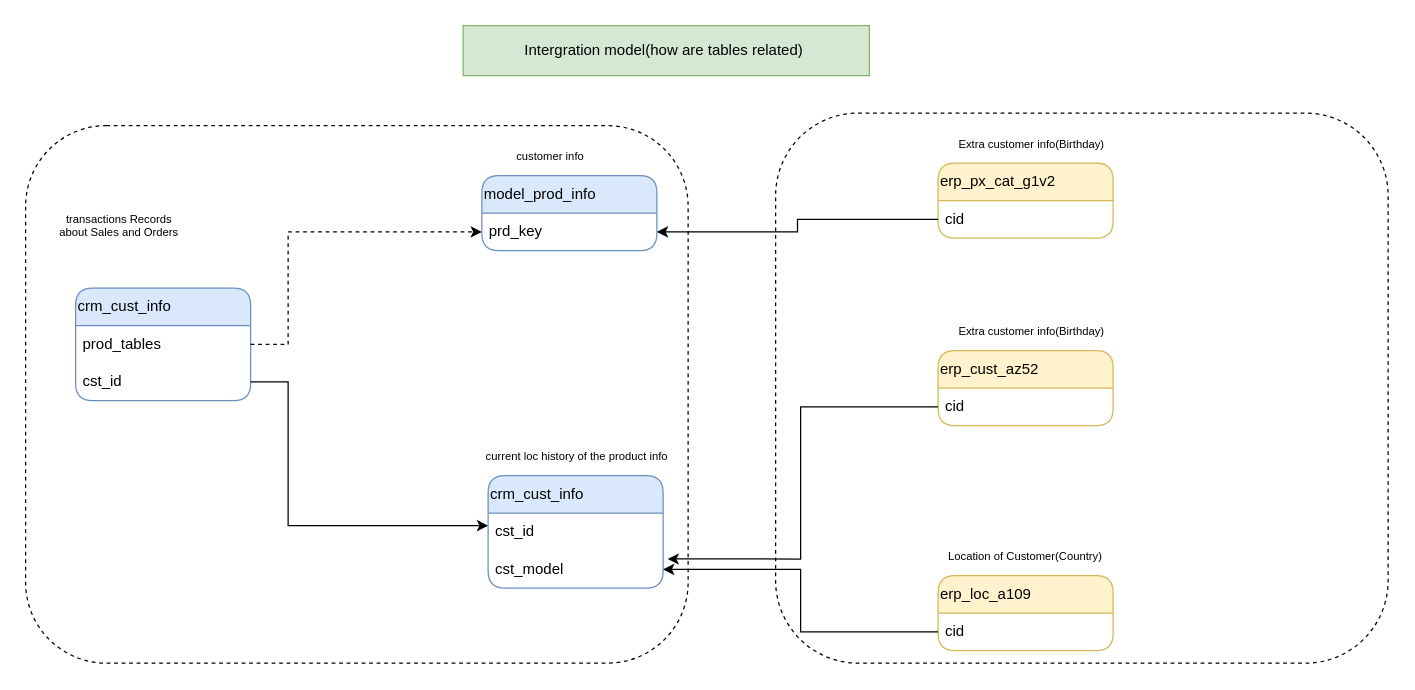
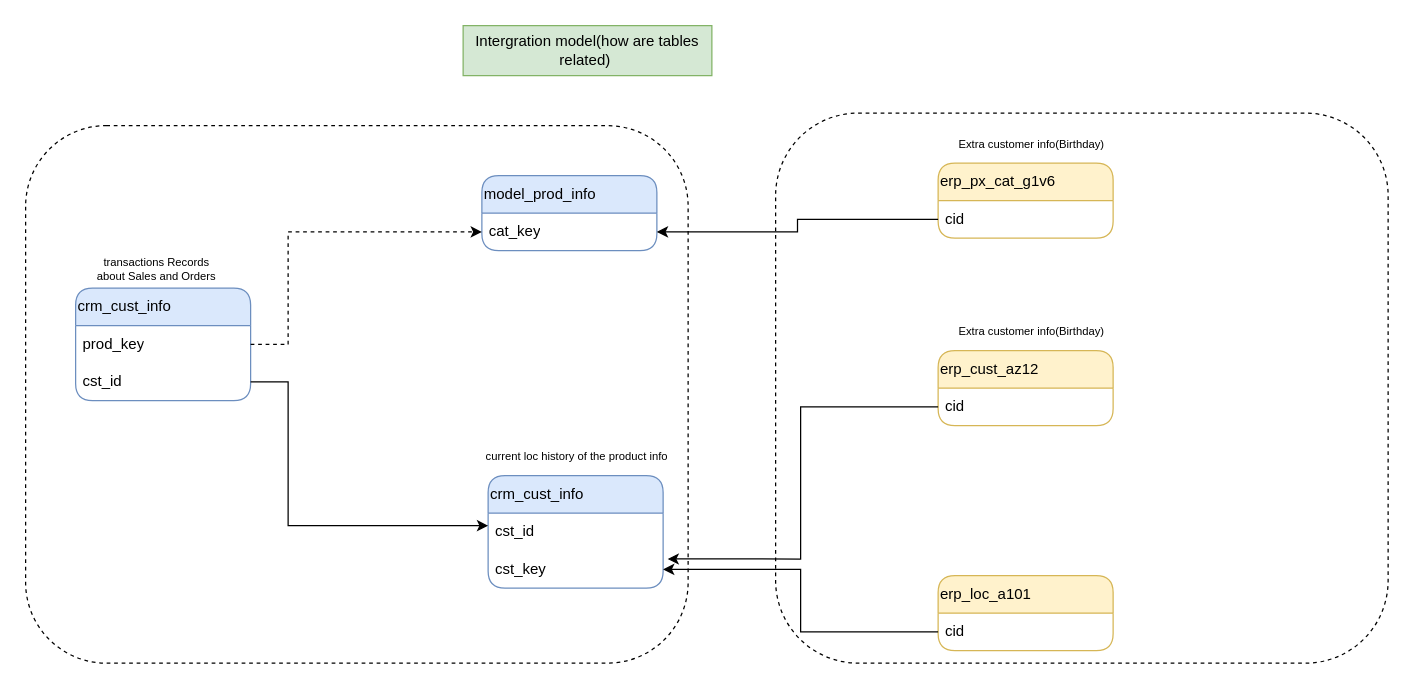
- <mxCell id="4" value="Intergration model(how are tables related)&amp;nbsp;" style="text;html=1;align=center;verticalAlign=middle;whiteSpace=wrap;rounded=0;fillColor=#d5e8d4;strokeColor=#82b366;" vertex="1" parent="1"><mxGeometry x="370" y="20" width="325" height="40" as="geometry" /></mxCell>
+ <mxCell id="4" value="Intergration model(how are tables related)&amp;nbsp;" style="text;html=1;align=center;verticalAlign=middle;whiteSpace=wrap;rounded=0;fillColor=#d5e8d4;strokeColor=#82b366;" vertex="1" parent="1"><mxGeometry x="370" width="199" height="40" as="geometry" y="20" /></mxCell>
- <mxCell id="8" value="customer info" style="text;html=1;align=center;verticalAlign=middle;whiteSpace=wrap;rounded=0;fontSize=9;" vertex="1" parent="1"><mxGeometry x="385" y="110" width="110" height="30" as="geometry" /></mxCell>
- <mxCell id="18" value="erp_px_cat_g1v2" style="swimlane;fontStyle=0;childLayout=stackLayout;horizontal=1;startSize=30;horizontalStack=0;resizeParent=1;resizeParentMax=0;resizeLast=0;collapsible=1;marginBottom=0;whiteSpace=wrap;html=1;rounded=1;align=left;fillColor=#fff2cc;strokeColor=#d6b656;" vertex="1" parent="1"><mxGeometry x="750" y="130" width="140" height="60" as="geometry" /></mxCell>
+ <mxCell id="18" value="erp_px_cat_g1v6" style="swimlane;fontStyle=0;childLayout=stackLayout;horizontal=1;startSize=30;horizontalStack=0;resizeParent=1;resizeParentMax=0;resizeLast=0;collapsible=1;marginBottom=0;whiteSpace=wrap;html=1;rounded=1;align=left;fillColor=#fff2cc;strokeColor=#d6b656;" vertex="1" parent="1"><mxGeometry x="750" y="130" width="140" height="60" as="geometry" /></mxCell>
- <mxCell id="15" value="transactions Records about Sales and Orders" style="text;html=1;align=center;verticalAlign=middle;whiteSpace=wrap;rounded=0;fontSize=9;" vertex="1" parent="1"><mxGeometry x="40" y="165" width="110" height="30" as="geometry" /></mxCell>
+ <mxCell id="15" value="transactions Records about Sales and Orders" style="text;html=1;align=center;verticalAlign=middle;whiteSpace=wrap;rounded=0;fontSize=9;" vertex="1" parent="1"><mxGeometry x="70" y="200" width="110" height="30" as="geometry" /></mxCell>
- <mxCell id="10" value="prd_key" style="text;strokeColor=none;fillColor=none;align=left;verticalAlign=middle;spacingLeft=4;spacingRight=4;overflow=hidden;points=[[0,0.5],[1,0.5]];portConstraint=eastwest;rotatable=0;whiteSpace=wrap;html=1;" vertex="1" parent="9"><mxGeometry y="30" width="140" height="30" as="geometry" /></mxCell>
+ <mxCell id="10" value="cat_key" style="text;strokeColor=none;fillColor=none;align=left;verticalAlign=middle;spacingLeft=4;spacingRight=4;overflow=hidden;points=[[0,0.5],[1,0.5]];portConstraint=eastwest;rotatable=0;whiteSpace=wrap;html=1;" vertex="1" parent="9"><mxGeometry y="30" width="140" height="30" as="geometry" /></mxCell>
- <mxCell id="13" value="prod_tables" style="text;strokeColor=none;fillColor=none;align=left;verticalAlign=middle;spacingLeft=4;spacingRight=4;overflow=hidden;points=[[0,0.5],[1,0.5]];portConstraint=eastwest;rotatable=0;whiteSpace=wrap;html=1;" vertex="1" parent="12"><mxGeometry y="30" width="140" height="30" as="geometry" /></mxCell>
+ <mxCell id="13" value="prod_key" style="text;strokeColor=none;fillColor=none;align=left;verticalAlign=middle;spacingLeft=4;spacingRight=4;overflow=hidden;points=[[0,0.5],[1,0.5]];portConstraint=eastwest;rotatable=0;whiteSpace=wrap;html=1;" vertex="1" parent="12"><mxGeometry y="30" width="140" height="30" as="geometry" /></mxCell>
- <mxCell id="25" value="erp_cust_az52" style="swimlane;fontStyle=0;childLayout=stackLayout;horizontal=1;startSize=30;horizontalStack=0;resizeParent=1;resizeParentMax=0;resizeLast=0;collapsible=1;marginBottom=0;whiteSpace=wrap;html=1;rounded=1;align=left;fillColor=#fff2cc;strokeColor=#d6b656;" vertex="1" parent="1"><mxGeometry x="750" y="280" width="140" height="60" as="geometry" /></mxCell>
+ <mxCell id="25" value="erp_cust_az12" style="swimlane;fontStyle=0;childLayout=stackLayout;horizontal=1;startSize=30;horizontalStack=0;resizeParent=1;resizeParentMax=0;resizeLast=0;collapsible=1;marginBottom=0;whiteSpace=wrap;html=1;rounded=1;align=left;fillColor=#fff2cc;strokeColor=#d6b656;" vertex="1" parent="1"><mxGeometry x="750" y="280" width="140" height="60" as="geometry" /></mxCell>
- <mxCell id="23" value="Location of Customer(Country)" style="text;html=1;align=center;verticalAlign=middle;whiteSpace=wrap;rounded=0;fontSize=9;" vertex="1" parent="1"><mxGeometry x="745" y="430" width="150" height="30" as="geometry" /></mxCell>
- <mxCell id="7" value="cst_model" style="text;strokeColor=none;fillColor=none;align=left;verticalAlign=middle;spacingLeft=4;spacingRight=4;overflow=hidden;points=[[0,0.5],[1,0.5]];portConstraint=eastwest;rotatable=0;whiteSpace=wrap;html=1;" vertex="1" parent="5"><mxGeometry y="60" width="140" height="30" as="geometry" /></mxCell>
+ <mxCell id="7" value="cst_key" style="text;strokeColor=none;fillColor=none;align=left;verticalAlign=middle;spacingLeft=4;spacingRight=4;overflow=hidden;points=[[0,0.5],[1,0.5]];portConstraint=eastwest;rotatable=0;whiteSpace=wrap;html=1;" vertex="1" parent="5"><mxGeometry y="60" width="140" height="30" as="geometry" /></mxCell>
- <mxCell id="21" value="erp_loc_a109" style="swimlane;fontStyle=0;childLayout=stackLayout;horizontal=1;startSize=30;horizontalStack=0;resizeParent=1;resizeParentMax=0;resizeLast=0;collapsible=1;marginBottom=0;whiteSpace=wrap;html=1;rounded=1;align=left;fillColor=#fff2cc;strokeColor=#d6b656;" vertex="1" parent="1"><mxGeometry x="750" y="460" width="140" height="60" as="geometry" /></mxCell>
+ <mxCell id="21" value="erp_loc_a101" style="swimlane;fontStyle=0;childLayout=stackLayout;horizontal=1;startSize=30;horizontalStack=0;resizeParent=1;resizeParentMax=0;resizeLast=0;collapsible=1;marginBottom=0;whiteSpace=wrap;html=1;rounded=1;align=left;fillColor=#fff2cc;strokeColor=#d6b656;" vertex="1" parent="1"><mxGeometry x="750" y="460" width="140" height="60" as="geometry" /></mxCell>
